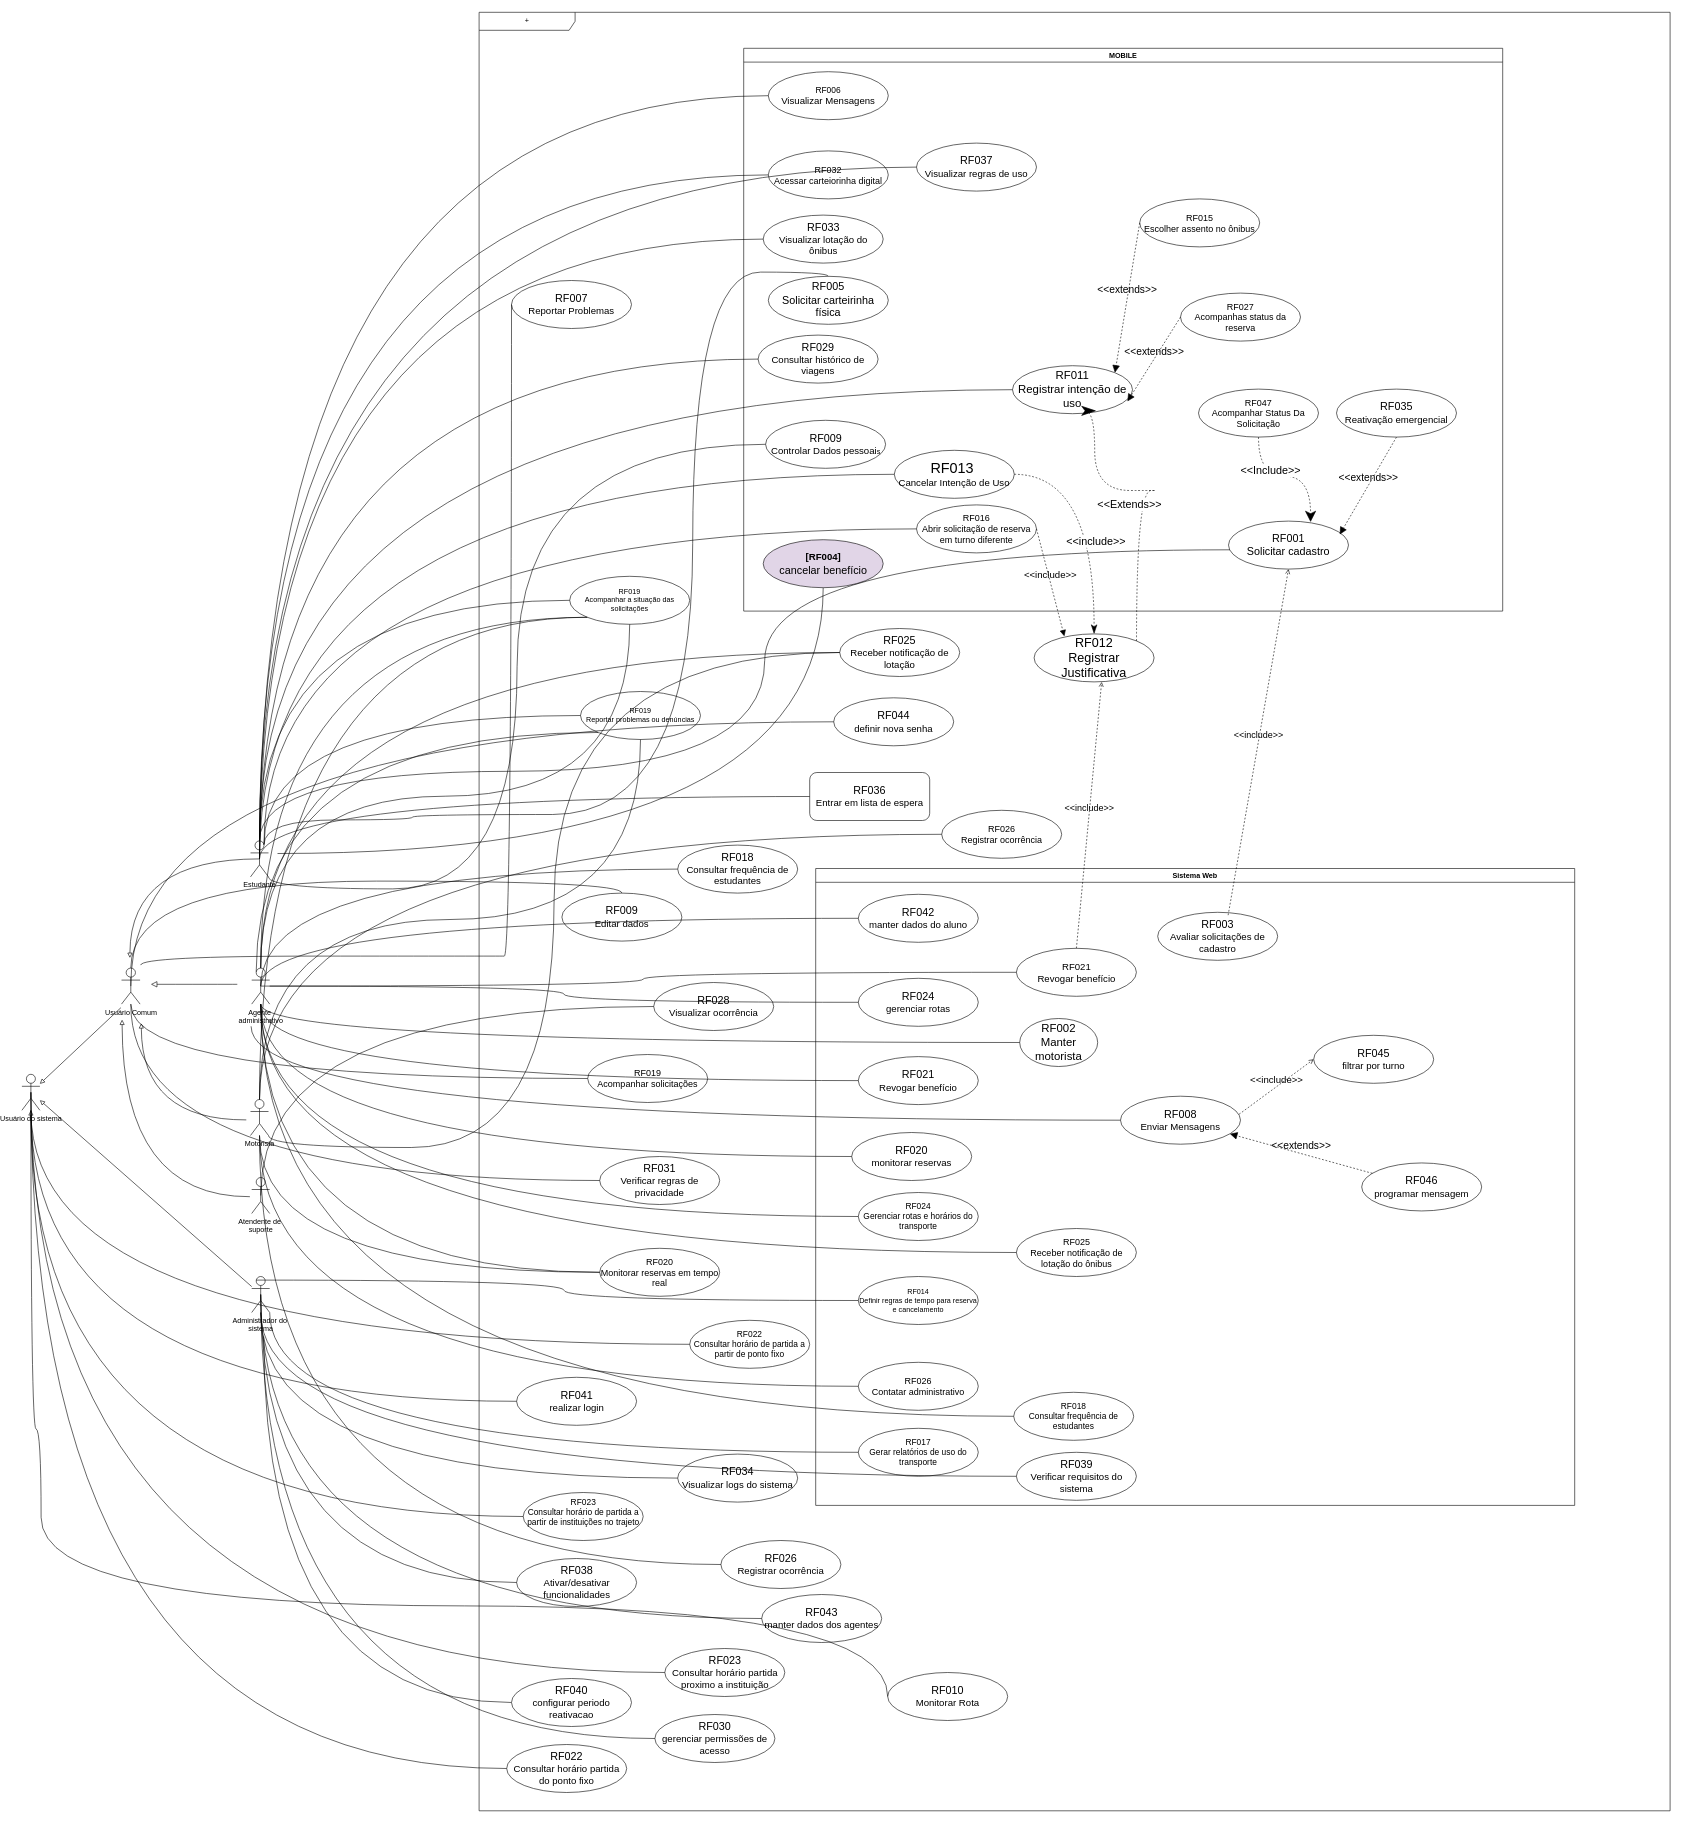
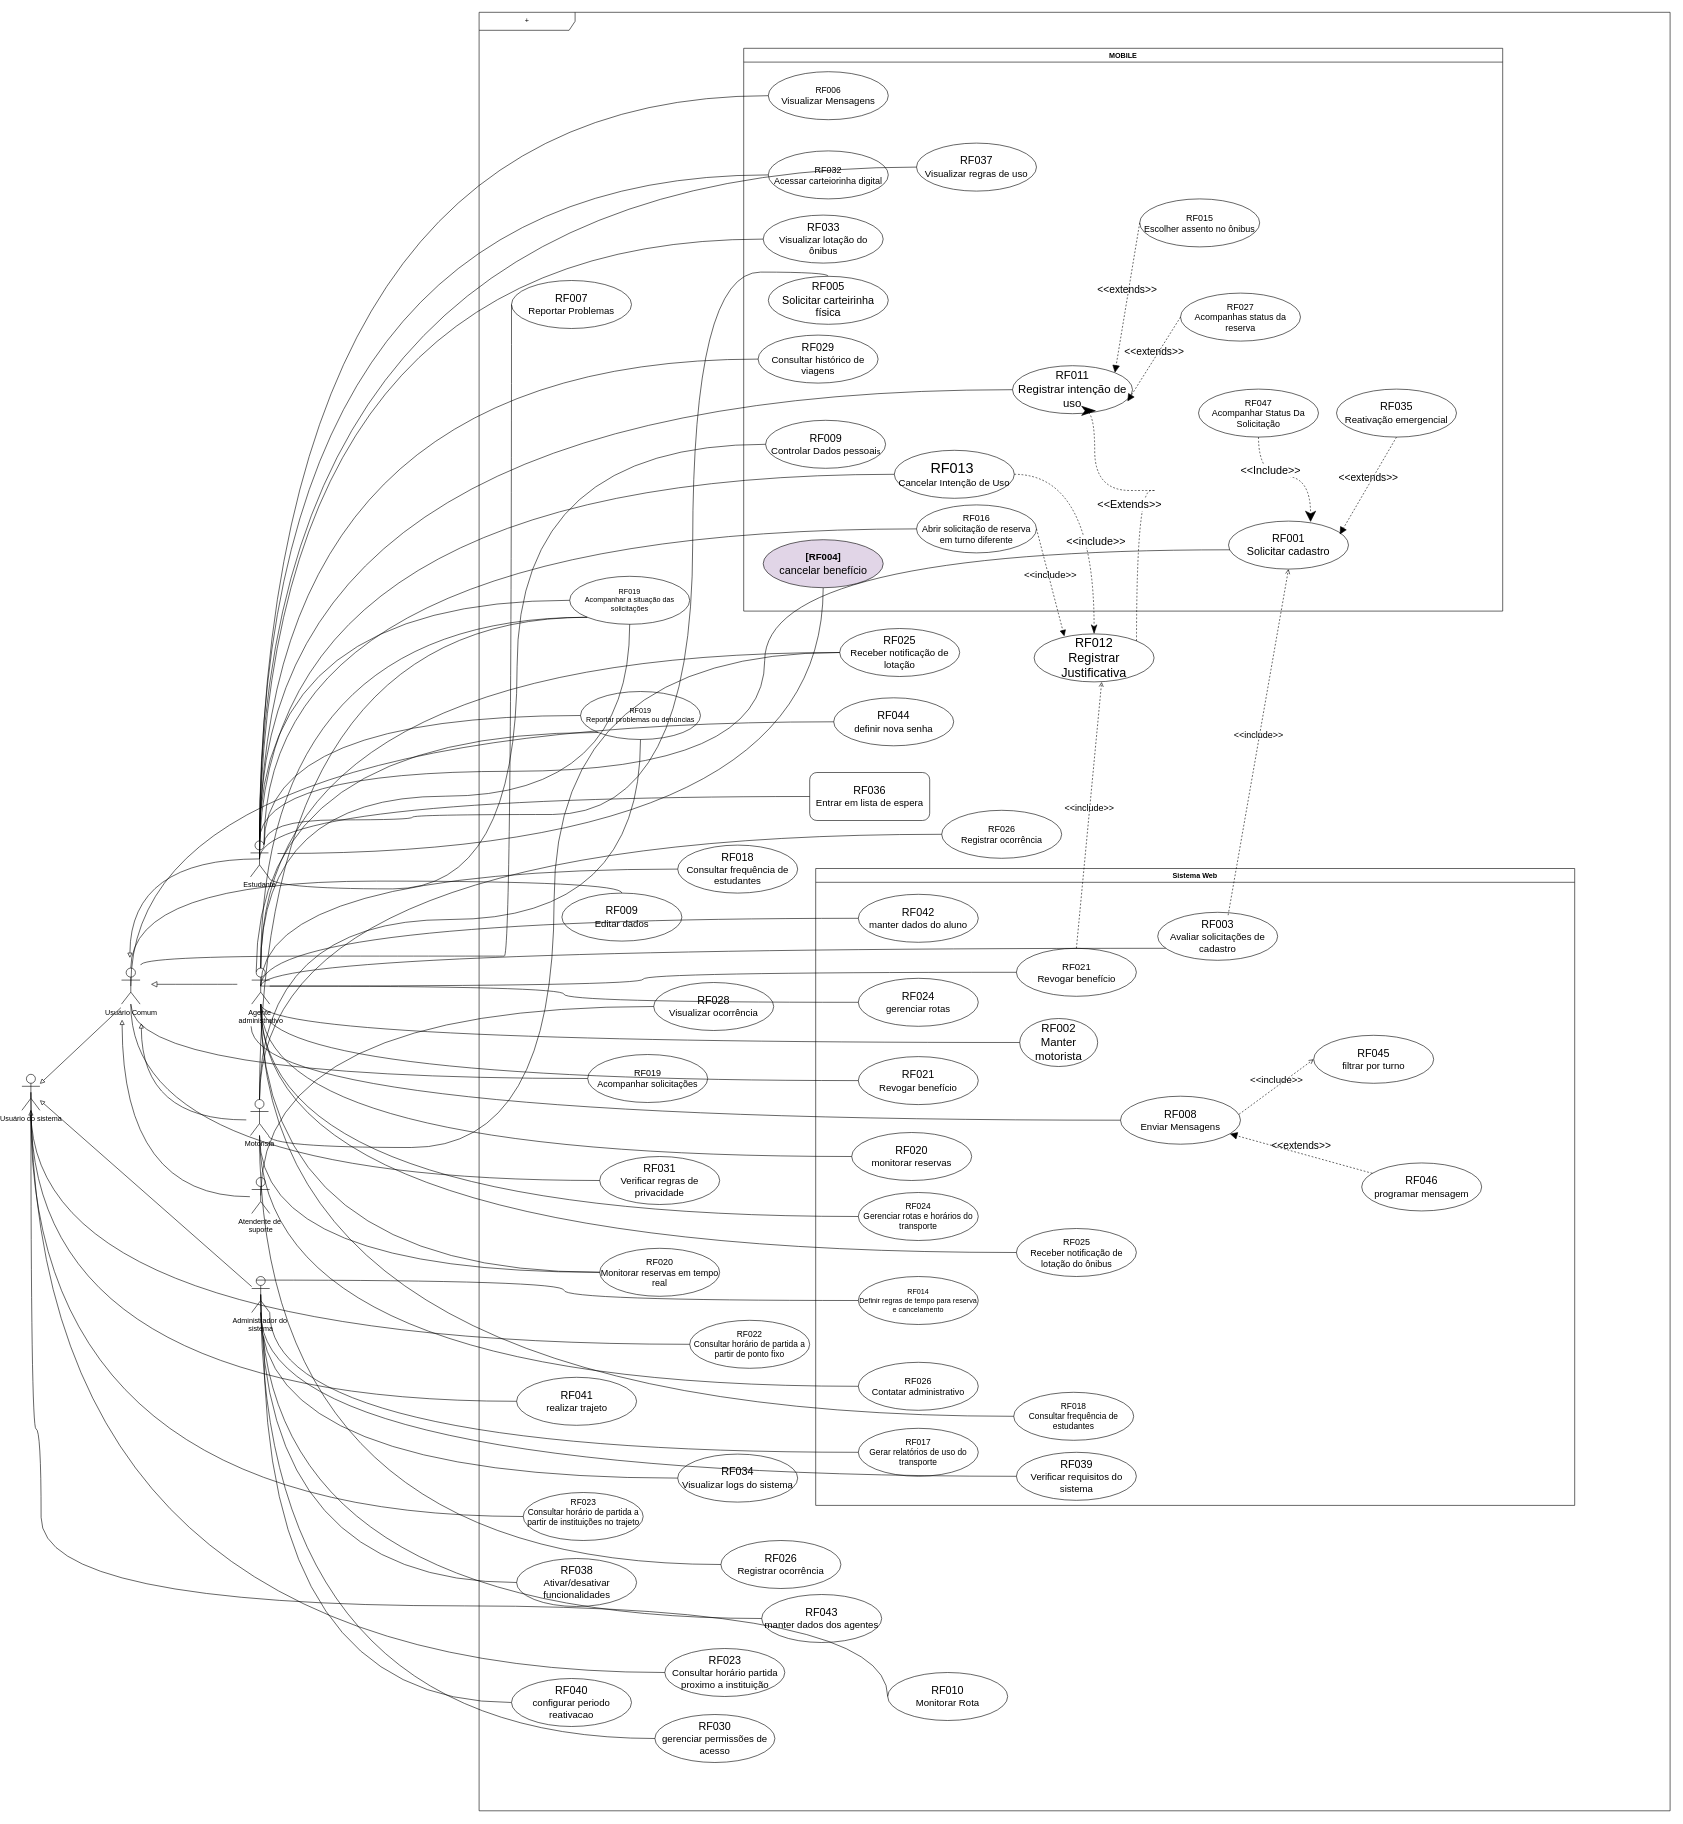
+ <mxCell id="149" style="edgeStyle=orthogonalEdgeStyle;rounded=0;orthogonalLoop=1;jettySize=auto;html=1;entryX=0.5;entryY=0.5;entryDx=0;entryDy=0;entryPerimeter=0;curved=1;endArrow=none;endFill=0;" edge="1" parent="1" source="36" target="2"><mxGeometry relative="1" as="geometry"><Array as="points"><mxPoint x="418" y="1580" /></Array></mxGeometry></mxCell>
- <mxCell id="80" value="&lt;font style=&quot;font-size: 18px;&quot;&gt;RF041&lt;/font&gt;&lt;div&gt;&lt;font size=&quot;3&quot;&gt;realizar login&lt;/font&gt;&lt;/div&gt;" style="ellipse;whiteSpace=wrap;html=1;" vertex="1" parent="12"><mxGeometry x="62.5" y="2275" width="200" height="80" as="geometry" /></mxCell>
+ <mxCell id="80" value="&lt;font style=&quot;font-size: 18px;&quot;&gt;RF041&lt;/font&gt;&lt;div&gt;&lt;font size=&quot;3&quot;&gt;realizar trajeto&lt;/font&gt;&lt;/div&gt;" style="ellipse;whiteSpace=wrap;html=1;" vertex="1" parent="12"><mxGeometry x="62.5" y="2275" width="200" height="80" as="geometry" /></mxCell>
- <mxCell id="129" style="edgeStyle=orthogonalEdgeStyle;rounded=0;orthogonalLoop=1;jettySize=auto;html=1;entryX=0.5;entryY=0.5;entryDx=0;entryDy=0;entryPerimeter=0;curved=1;endArrow=none;endFill=0;" edge="1" parent="1" source="73" target="3"><mxGeometry relative="1" as="geometry" /></mxCell>
- <mxCell id="73" value="&lt;font style=&quot;font-size: 18px;&quot;&gt;RF022&lt;/font&gt;&lt;div&gt;&lt;font size=&quot;3&quot;&gt;Consultar horário partida do ponto fixo&lt;/font&gt;&lt;/div&gt;" style="ellipse;whiteSpace=wrap;html=1;" vertex="1" parent="12"><mxGeometry x="46" y="2887" width="200" height="80" as="geometry" /></mxCell>
